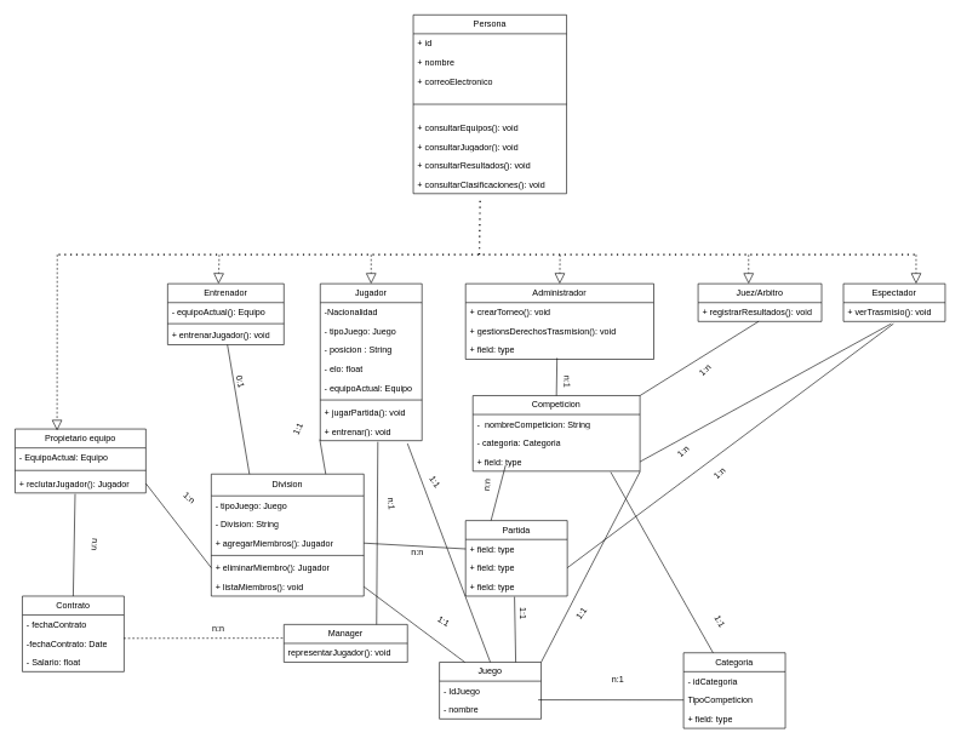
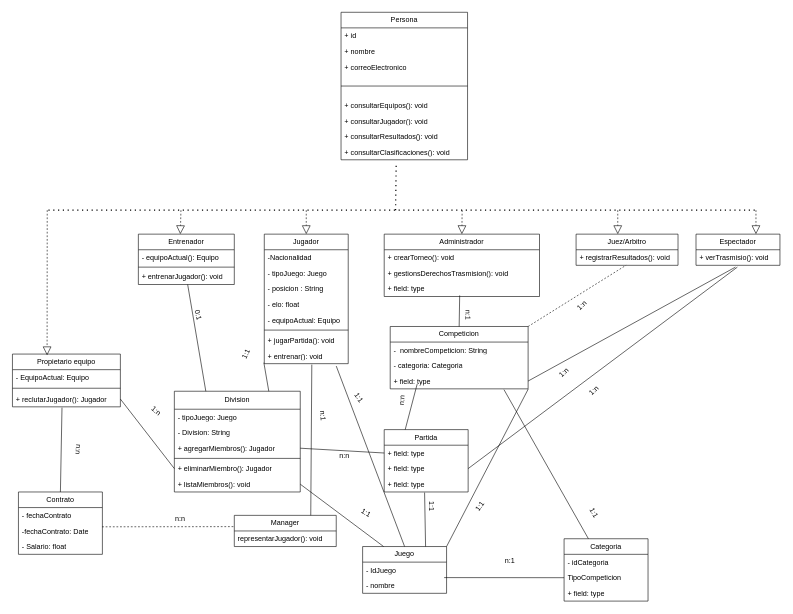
- <mxCell id="97" value="" style="endArrow=none;html=1;rounded=0;entryX=0.491;entryY=0.992;entryDx=0;entryDy=0;entryPerimeter=0;exitX=1;exitY=0;exitDx=0;exitDy=0;" parent="1" source="46" target="7" edge="1"><mxGeometry width="50" height="50" relative="1" as="geometry"><mxPoint x="870" y="610" as="sourcePoint" /><mxPoint x="920" y="560" as="targetPoint" /></mxGeometry></mxCell>
+ <mxCell id="97" value="" style="endArrow=none;html=1;rounded=0;entryX=0.491;entryY=0.992;entryDx=0;entryDy=0;entryPerimeter=0;exitX=1;exitY=0;exitDx=0;exitDy=0;dashed=1;" parent="1" source="46" target="7" edge="1"><mxGeometry width="50" height="50" relative="1" as="geometry"><mxPoint x="870" y="610" as="sourcePoint" /><mxPoint x="920" y="560" as="targetPoint" /></mxGeometry></mxCell>
